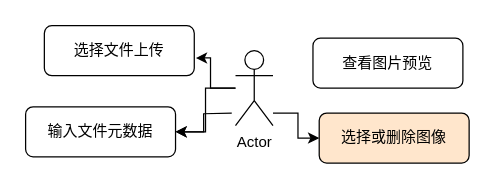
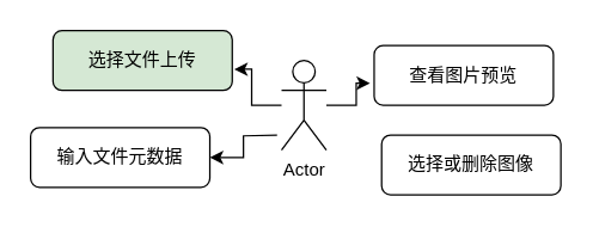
- <mxCell id="7" value="&lt;font face=&quot;Times New Roman&quot;&gt;选择文件上传&lt;br&gt;&lt;/font&gt;" style="rounded=1;whiteSpace=wrap;html=1;" vertex="1" parent="1"><mxGeometry x="35" y="20" width="120" height="40" as="geometry" /></mxCell>
+ <mxCell id="7" value="&lt;font face=&quot;Times New Roman&quot;&gt;选择文件上传&lt;br&gt;&lt;/font&gt;" style="rounded=1;whiteSpace=wrap;html=1;fillColor=#d5e8d4;" vertex="1" parent="1"><mxGeometry x="35" y="20" width="120" height="40" as="geometry" /></mxCell>
- <mxCell id="5" value="" style="edgeStyle=orthogonalEdgeStyle;rounded=0;orthogonalLoop=1;jettySize=auto;html=1;fontFamily=Helvetica;fontSize=12;fontColor=default;" edge="1" parent="1" source="6" target="8"><mxGeometry relative="1" as="geometry" /></mxCell>
+ <mxCell id="5" value="" style="edgeStyle=orthogonalEdgeStyle;rounded=0;orthogonalLoop=1;jettySize=auto;html=1;fontFamily=Helvetica;fontSize=12;fontColor=default;entryX=-0.023;entryY=0.63;entryDx=0;entryDy=0;entryPerimeter=0;" edge="1" parent="1" source="6" target="9"><mxGeometry relative="1" as="geometry" /></mxCell>
- <mxCell id="4" value="" style="edgeStyle=orthogonalEdgeStyle;rounded=0;orthogonalLoop=1;jettySize=auto;html=1;fontFamily=Helvetica;fontSize=12;fontColor=default;" edge="1" parent="1" source="6" target="10"><mxGeometry relative="1" as="geometry"><Array as="points"><mxPoint x="238" y="90" /><mxPoint x="238" y="110" /></Array></mxGeometry></mxCell>
- <mxCell id="10" value="&lt;font face=&quot;Times New Roman&quot;&gt;选择或删除图像&lt;br&gt;&lt;/font&gt;" style="rounded=1;whiteSpace=wrap;html=1;fillColor=#ffe6cc;" vertex="1" parent="1"><mxGeometry x="255" y="90" width="120" height="40" as="geometry" /></mxCell>
+ <mxCell id="10" value="&lt;font face=&quot;Times New Roman&quot;&gt;选择或删除图像&lt;br&gt;&lt;/font&gt;" style="rounded=1;whiteSpace=wrap;html=1;" vertex="1" parent="1"><mxGeometry x="255" y="90" width="120" height="40" as="geometry" /></mxCell>
